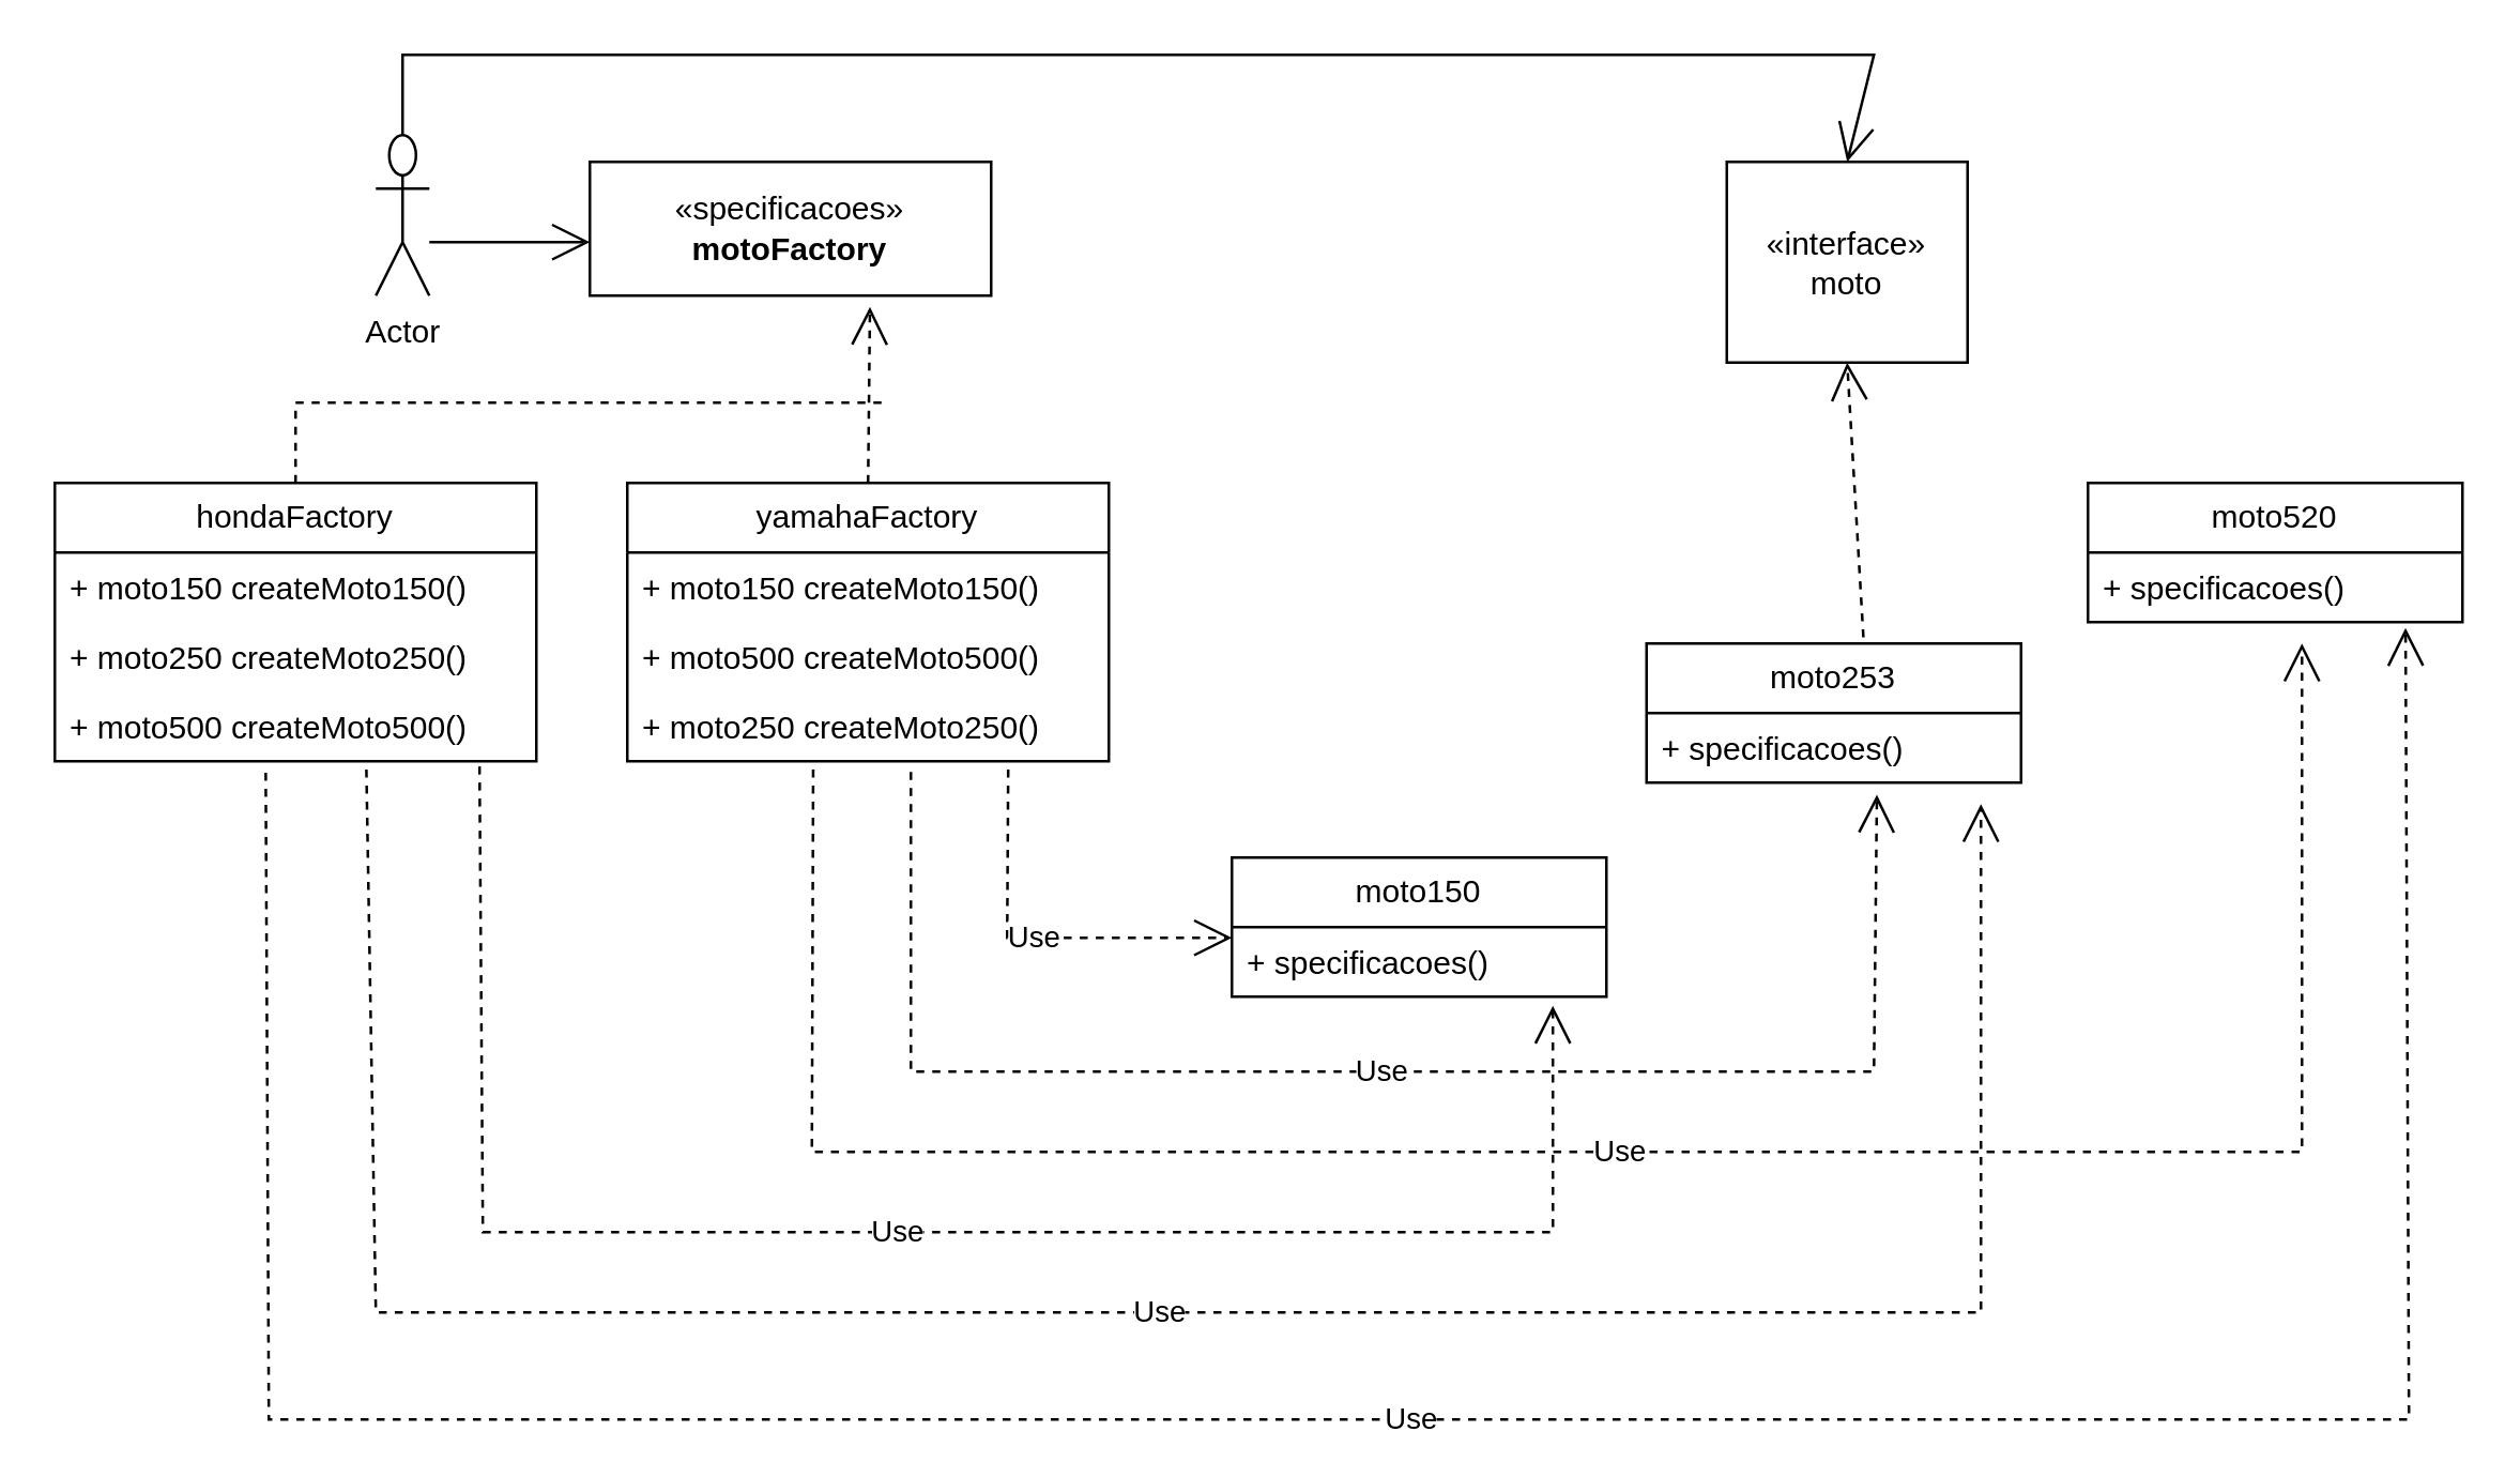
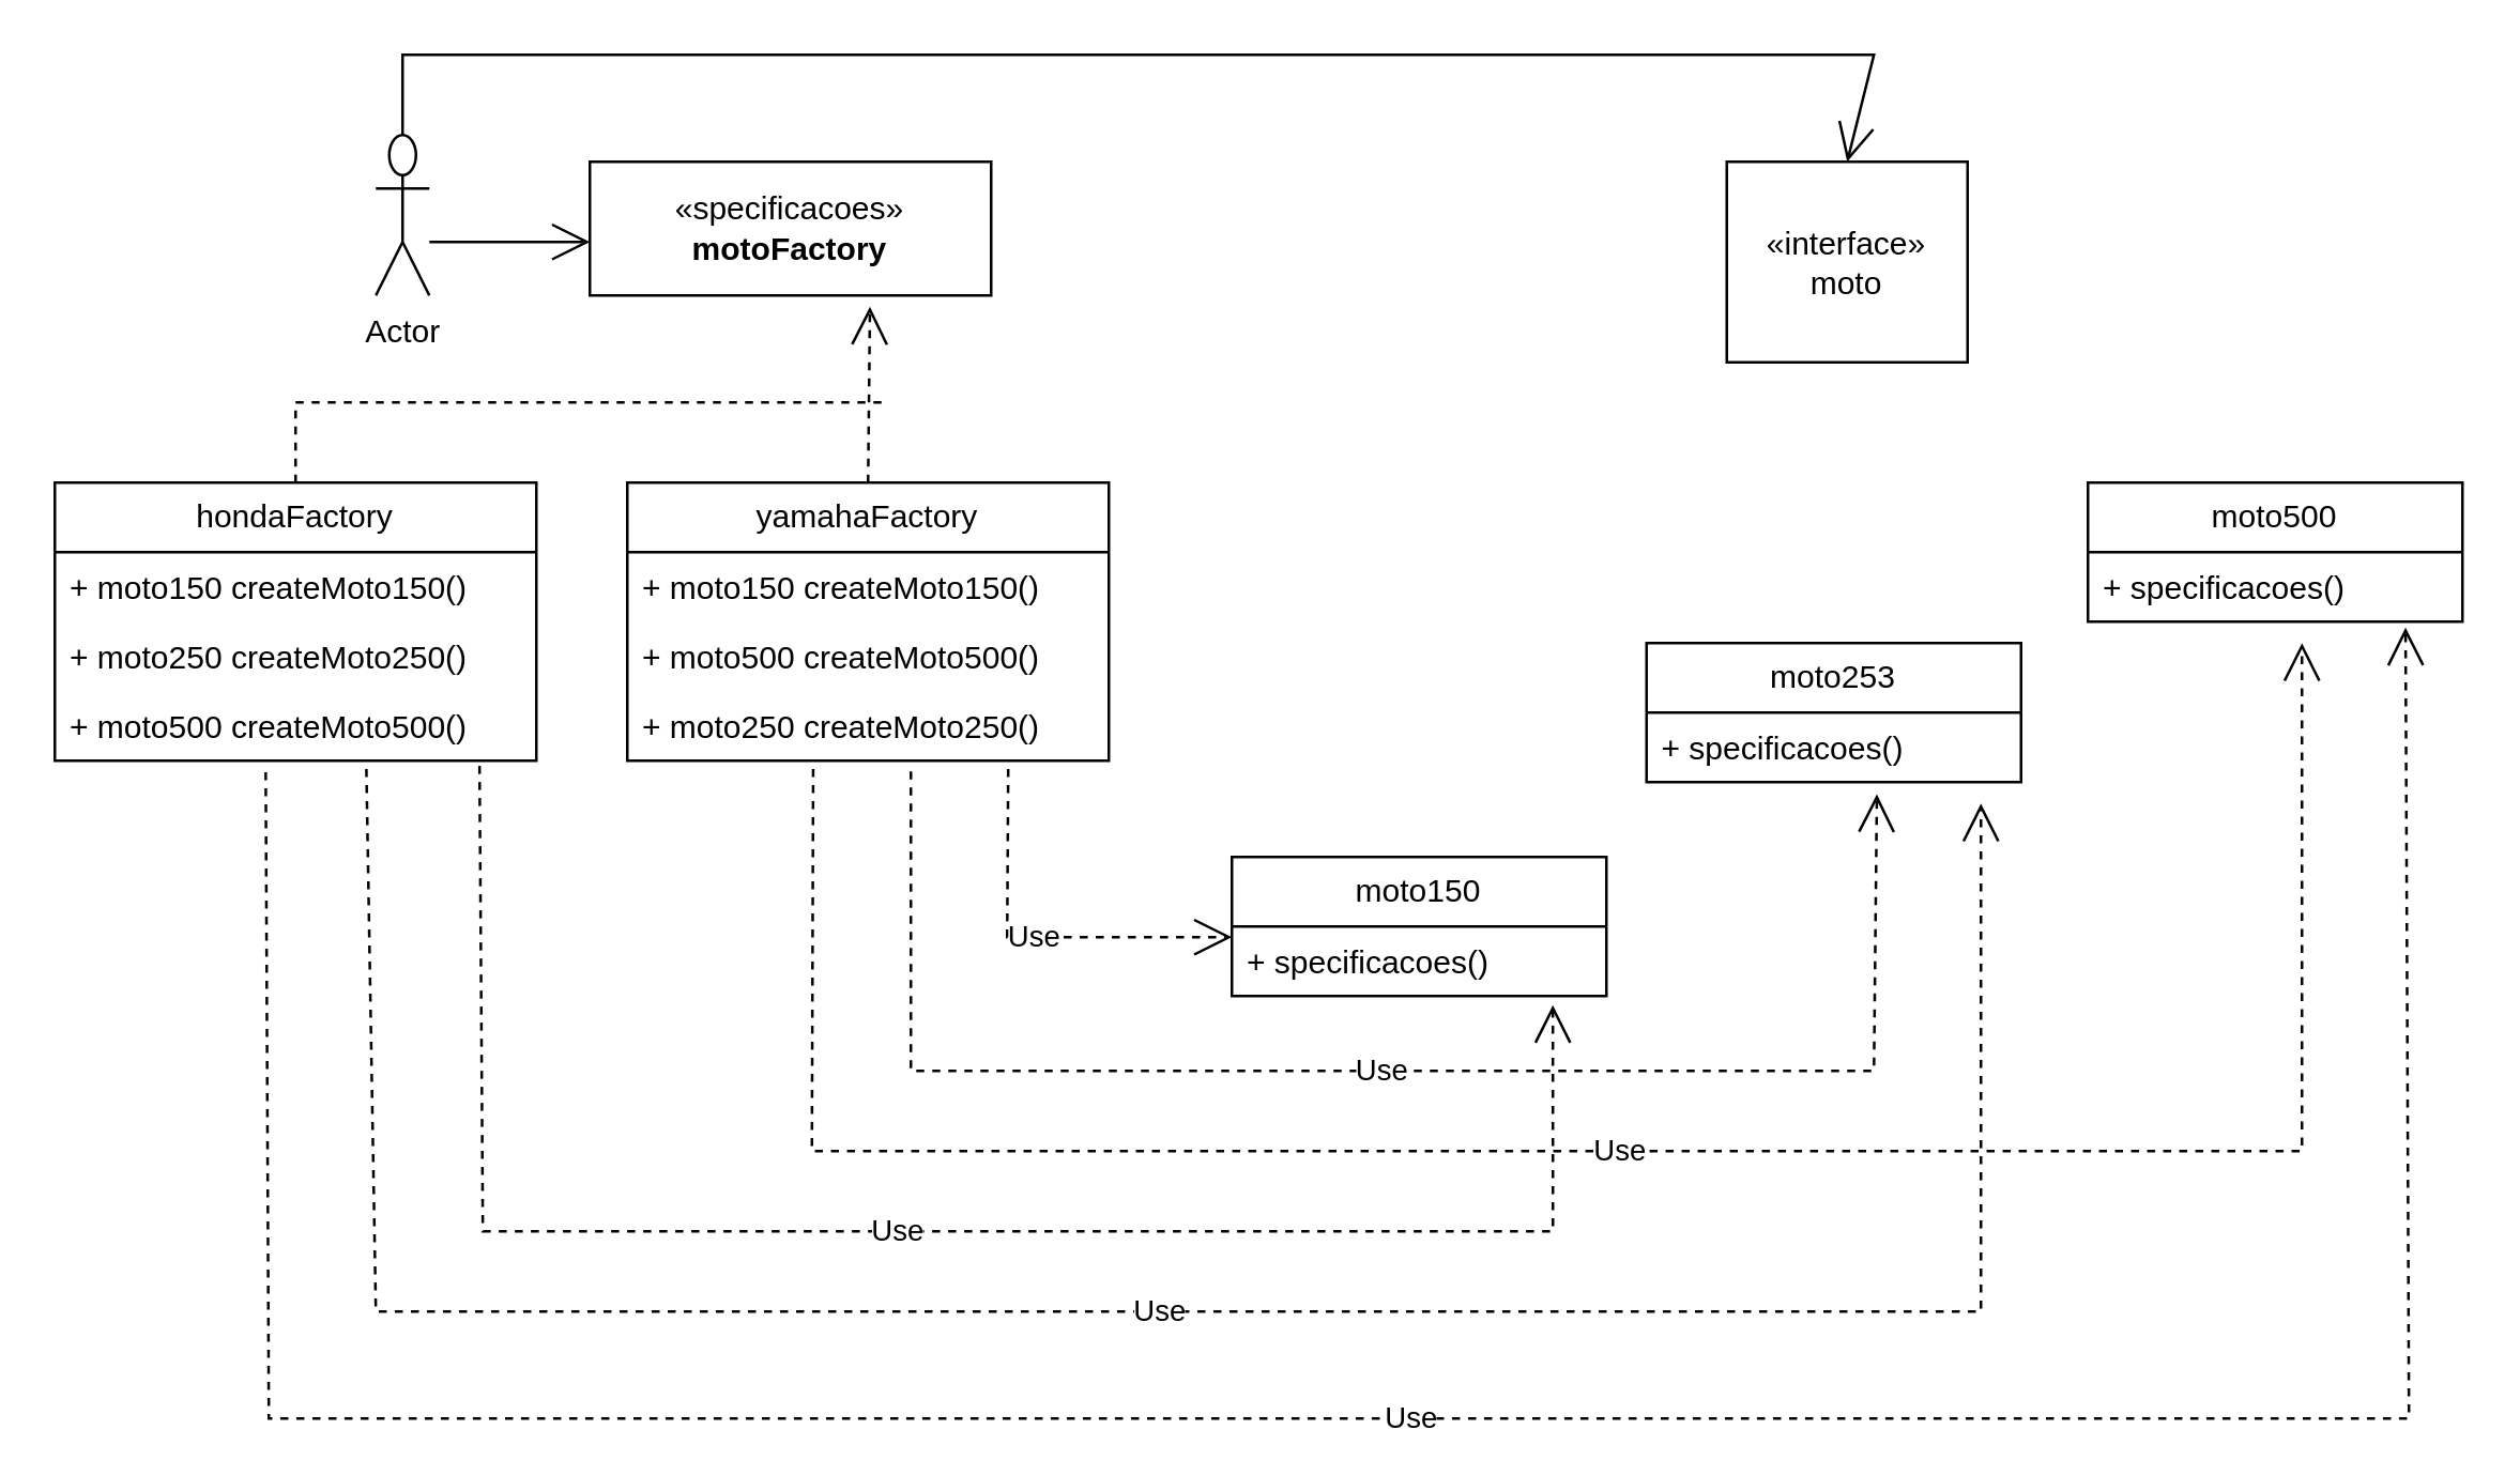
- <mxCell id="23" value="" style="endArrow=open;endFill=1;endSize=12;html=1;rounded=0;exitX=0.579;exitY=-0.044;exitDx=0;exitDy=0;exitPerimeter=0;entryX=0.5;entryY=1;entryDx=0;entryDy=0;dashed=1;" parent="1" source="19" target="17" edge="1"><mxGeometry width="160" relative="1" as="geometry"><mxPoint x="370" y="120" as="sourcePoint" /><mxPoint x="530" y="120" as="targetPoint" /></mxGeometry></mxCell>
- <mxCell id="21" value="moto520" style="swimlane;fontStyle=0;childLayout=stackLayout;horizontal=1;startSize=26;fillColor=none;horizontalStack=0;resizeParent=1;resizeParentMax=0;resizeLast=0;collapsible=1;marginBottom=0;whiteSpace=wrap;html=1;" parent="1" vertex="1"><mxGeometry x="780" y="180" width="140" height="52" as="geometry" /></mxCell>
+ <mxCell id="21" value="moto500" style="swimlane;fontStyle=0;childLayout=stackLayout;horizontal=1;startSize=26;fillColor=none;horizontalStack=0;resizeParent=1;resizeParentMax=0;resizeLast=0;collapsible=1;marginBottom=0;whiteSpace=wrap;html=1;" parent="1" vertex="1"><mxGeometry x="780" y="180" width="140" height="52" as="geometry" /></mxCell>
